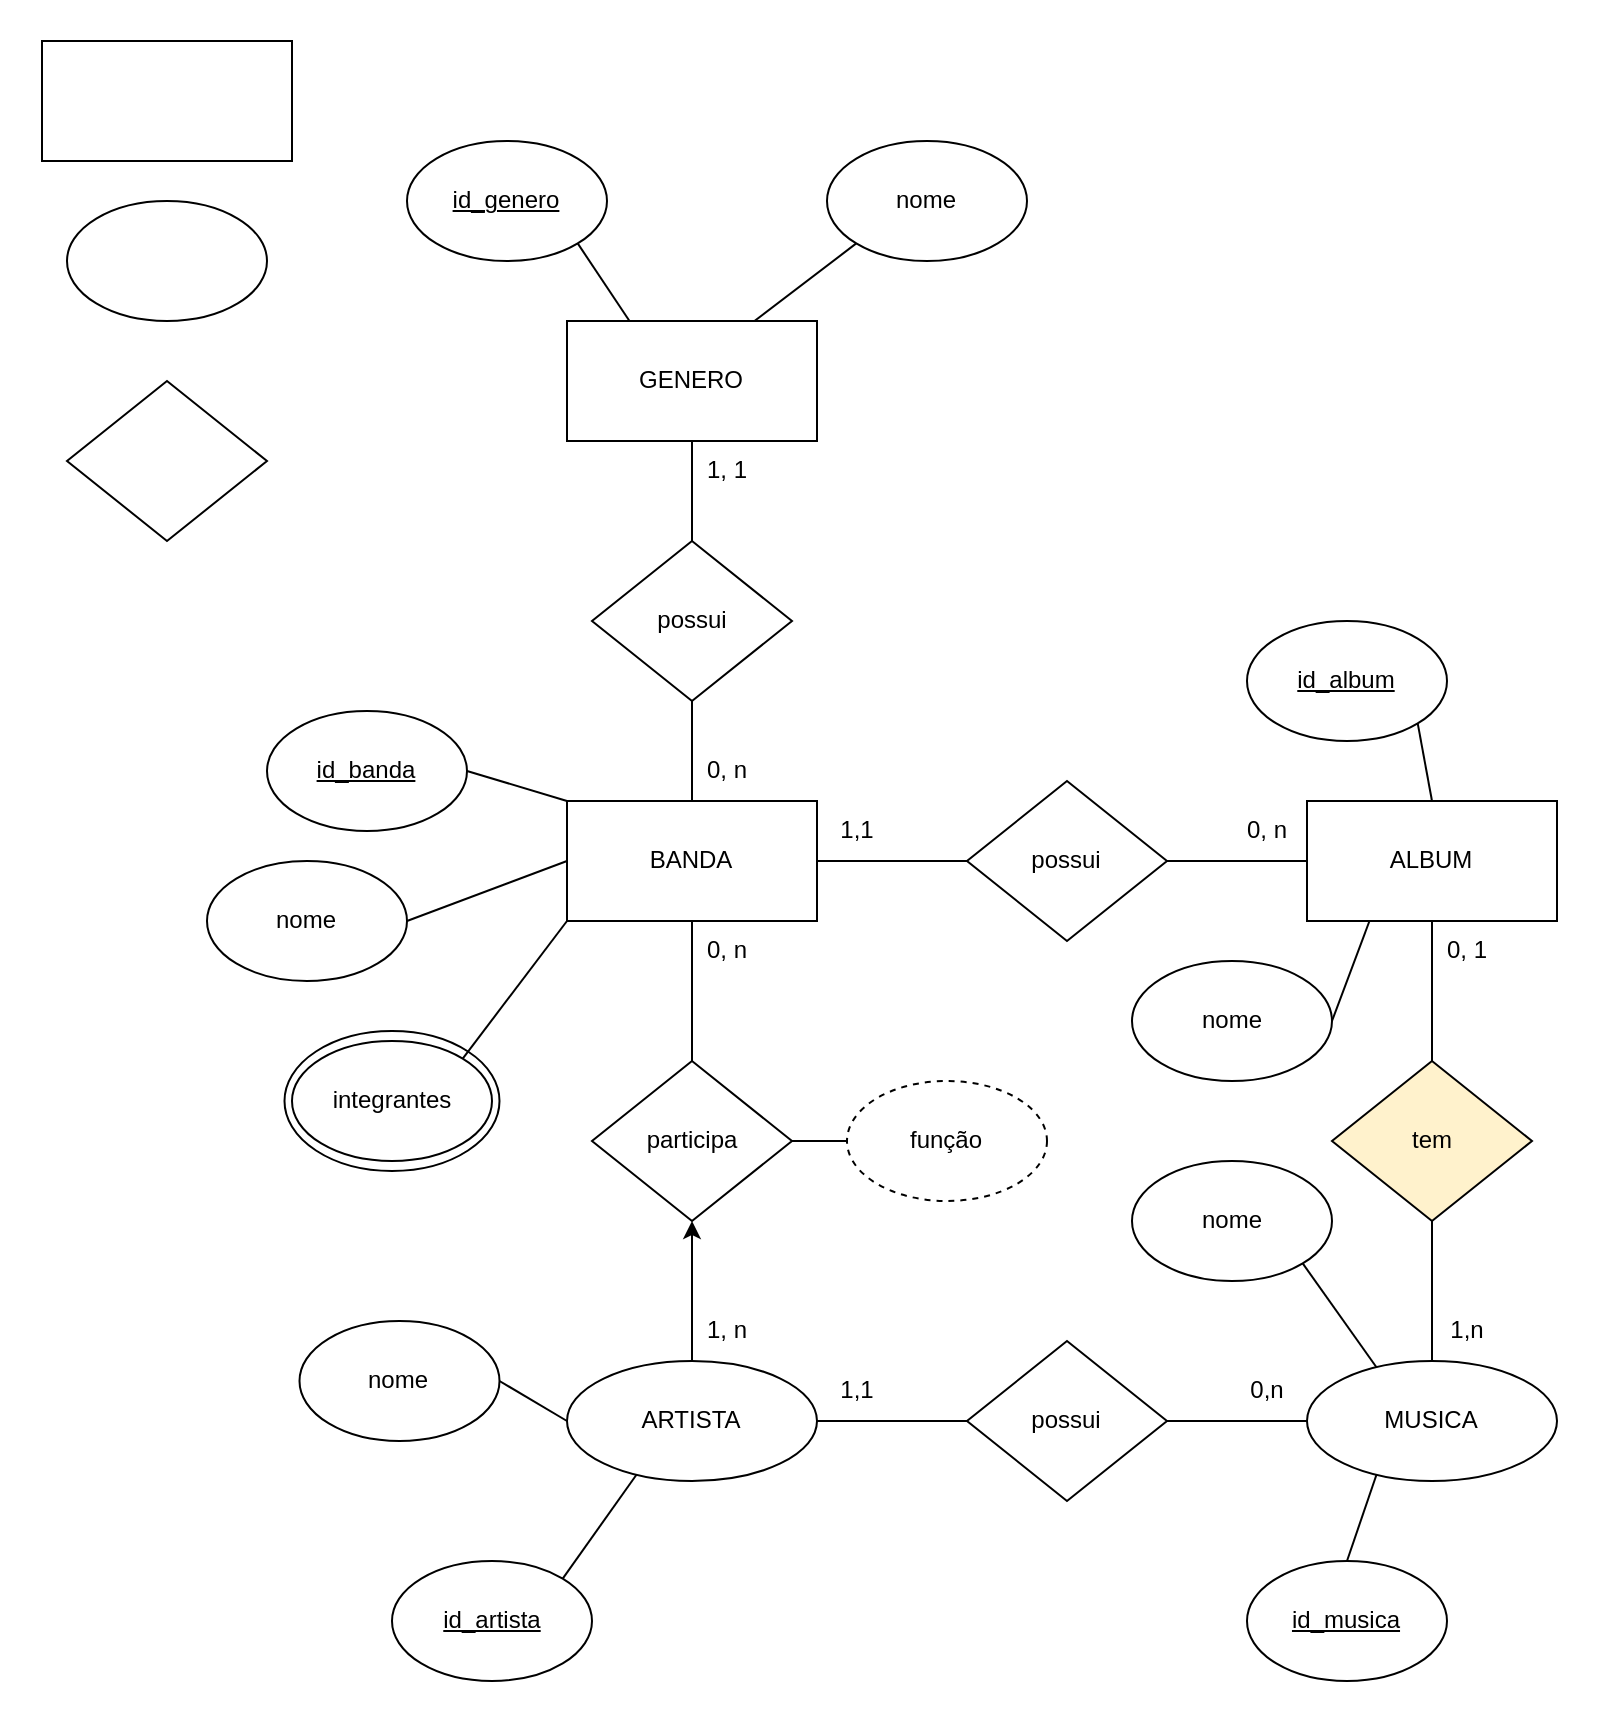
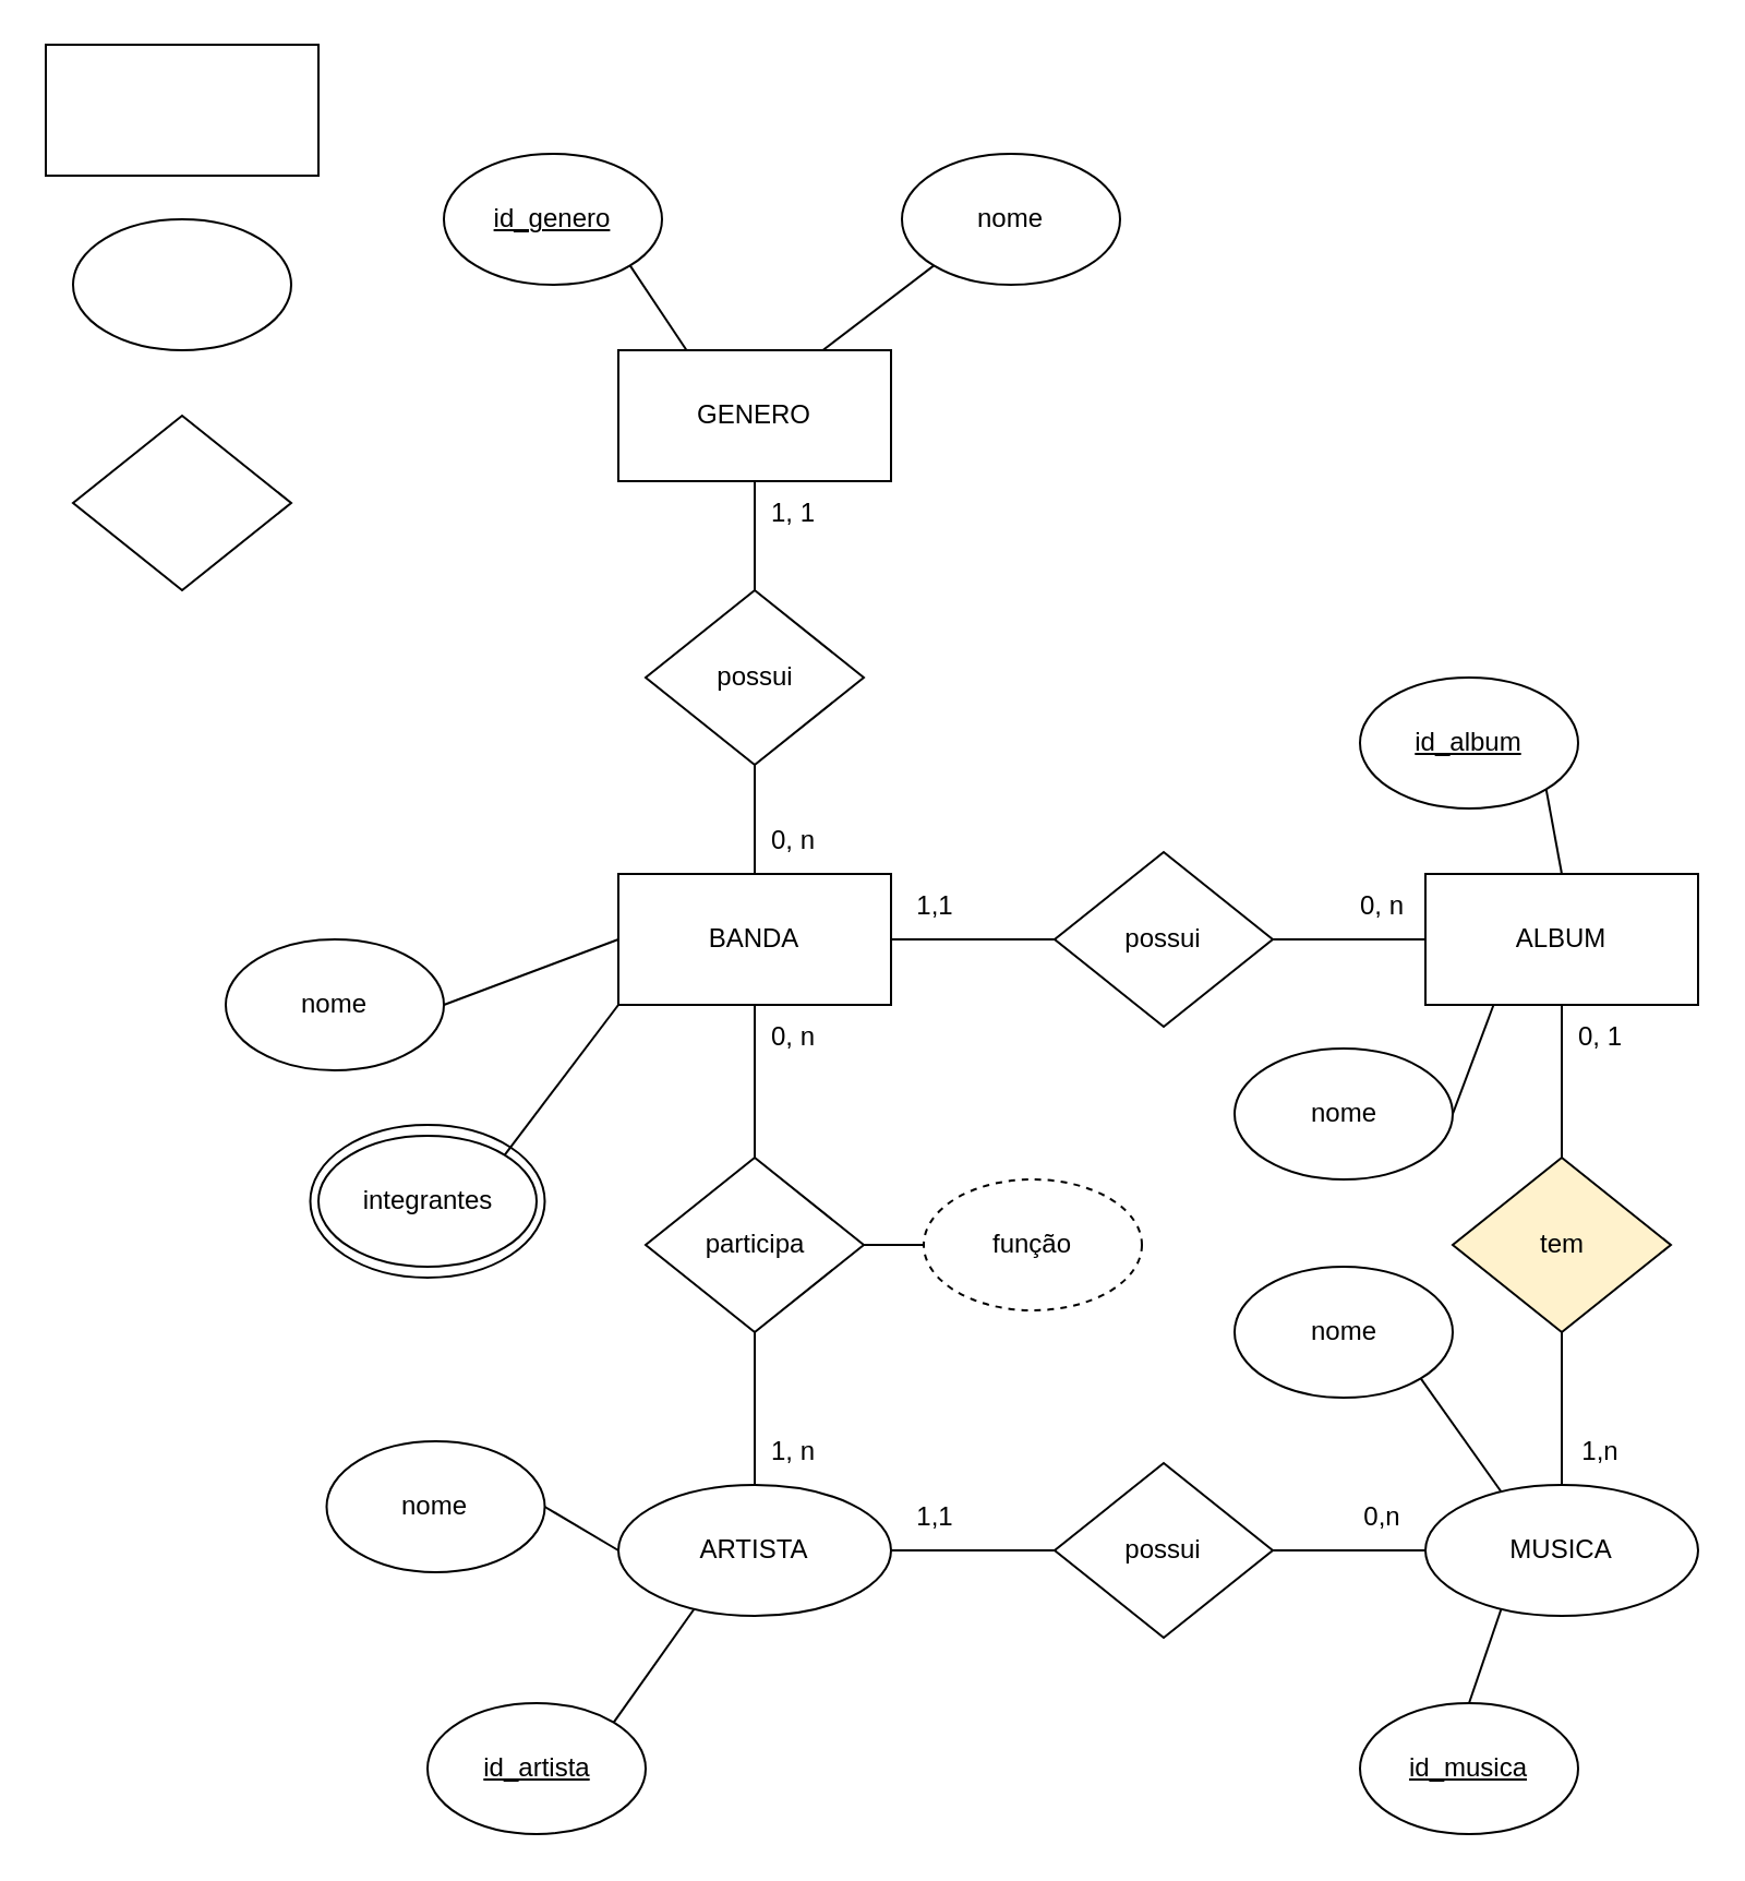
- <mxCell id="38" value="&lt;u&gt;id_banda&lt;/u&gt;" style="ellipse;whiteSpace=wrap;html=1;" vertex="1" parent="1"><mxGeometry x="133" y="355" width="100" height="60" as="geometry" /></mxCell>
- <mxCell id="43" value="" style="endArrow=none;html=1;entryX=0;entryY=0;entryDx=0;entryDy=0;exitX=1;exitY=0.5;exitDx=0;exitDy=0;" edge="1" parent="1" source="38" target="7"><mxGeometry width="50" height="50" relative="1" as="geometry"><mxPoint x="386.75" y="170" as="sourcePoint" /><mxPoint x="437.645" y="131.213" as="targetPoint" /></mxGeometry></mxCell>
- <mxCell id="19" value="" style="endArrow=classic;html=1;entryX=0.5;entryY=1;entryDx=0;entryDy=0;exitX=0.5;exitY=0;exitDx=0;exitDy=0;" edge="1" parent="1" source="8" target="11"><mxGeometry width="50" height="50" relative="1" as="geometry"><mxPoint x="355.5" y="540" as="sourcePoint" /><mxPoint x="355.5" y="470" as="targetPoint" /></mxGeometry></mxCell>
+ <mxCell id="19" value="" style="endArrow=none;html=1;entryX=0.5;entryY=1;entryDx=0;entryDy=0;exitX=0.5;exitY=0;exitDx=0;exitDy=0;" edge="1" parent="1" source="8" target="11"><mxGeometry width="50" height="50" relative="1" as="geometry"><mxPoint x="355.5" y="540" as="sourcePoint" /><mxPoint x="355.5" y="470" as="targetPoint" /></mxGeometry></mxCell>
